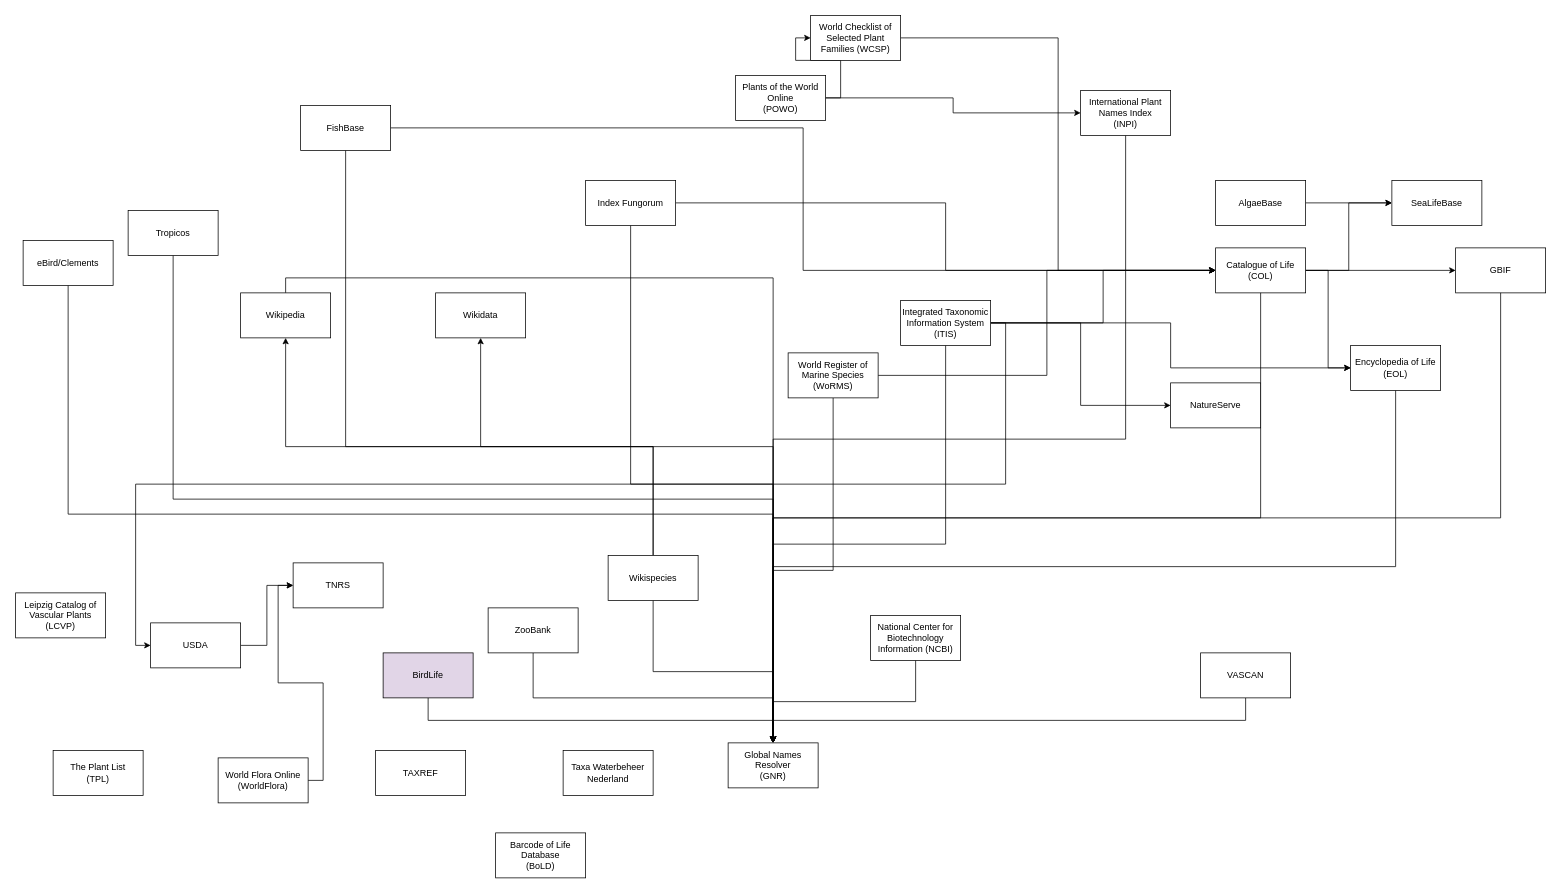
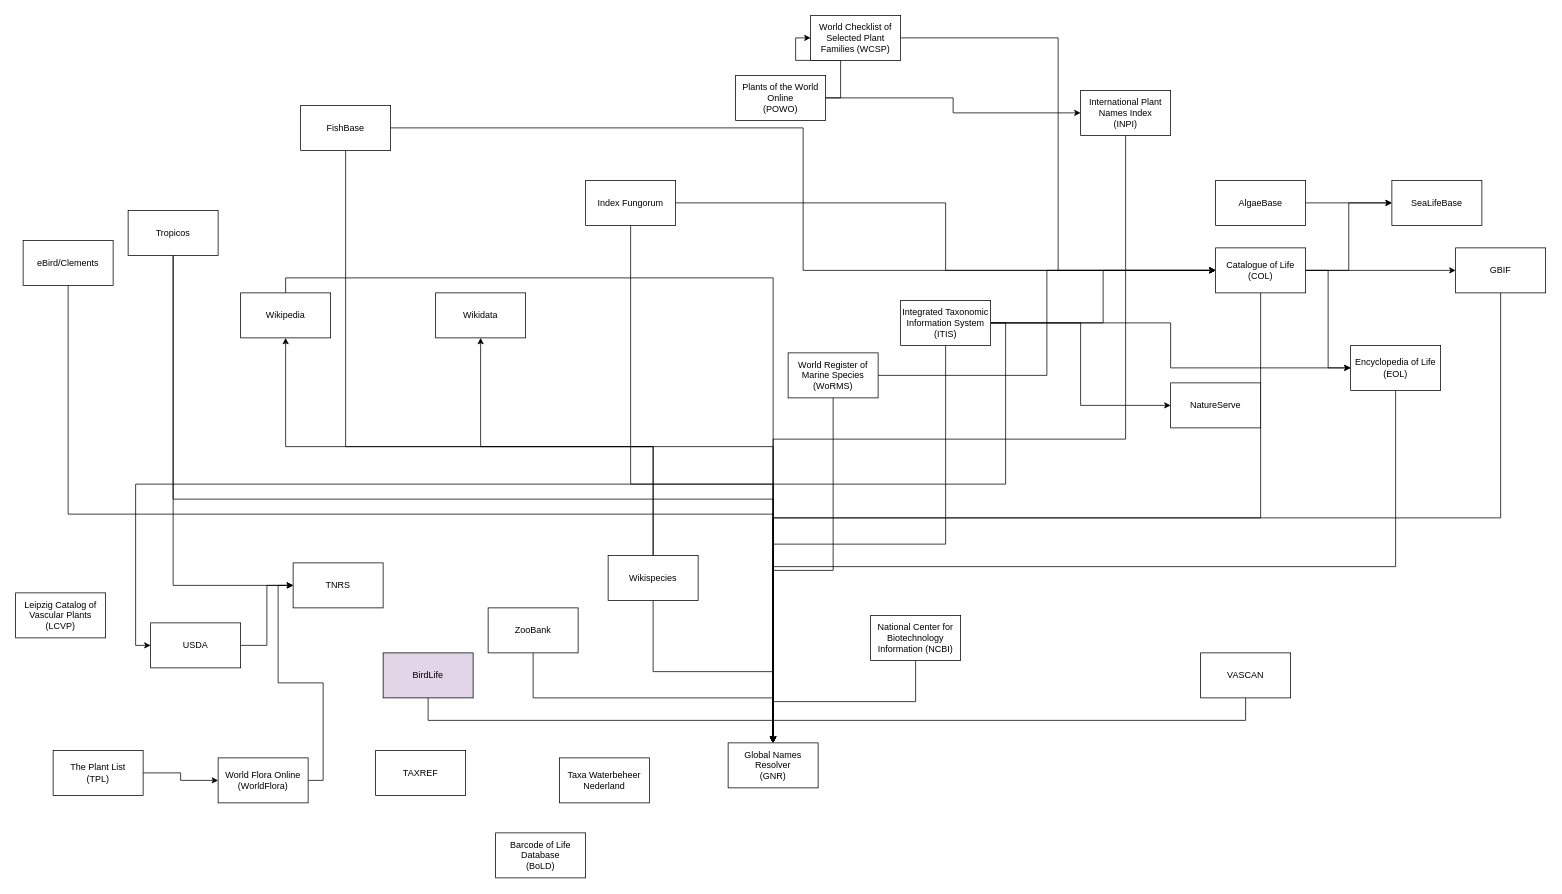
+ <mxCell id="32" style="edgeStyle=orthogonalEdgeStyle;rounded=0;orthogonalLoop=1;jettySize=auto;html=1;exitX=0.5;exitY=1;exitDx=0;exitDy=0;entryX=0;entryY=0.5;entryDx=0;entryDy=0;" edge="1" parent="1" source="33" target="68"><mxGeometry relative="1" as="geometry" /></mxCell>
- <mxCell id="67" value="Taxa Waterbeheer Nederland" style="whiteSpace=wrap;html=1;" vertex="1" parent="1"><mxGeometry x="750" y="1000" width="120" height="60" as="geometry" /></mxCell>
+ <mxCell id="67" value="Taxa Waterbeheer Nederland" style="whiteSpace=wrap;html=1;" vertex="1" parent="1"><mxGeometry x="745" y="1010" width="120" height="60" as="geometry" /></mxCell>
+ <mxCell id="53" style="edgeStyle=orthogonalEdgeStyle;rounded=0;orthogonalLoop=1;jettySize=auto;html=1;exitX=1;exitY=0.5;exitDx=0;exitDy=0;entryX=0;entryY=0.5;entryDx=0;entryDy=0;" edge="1" parent="1" source="54" target="51"><mxGeometry relative="1" as="geometry" /></mxCell>
